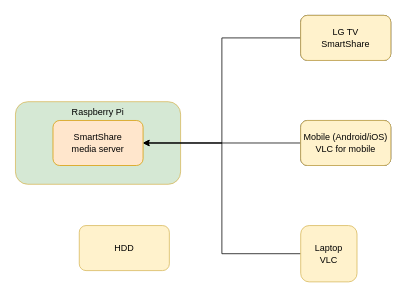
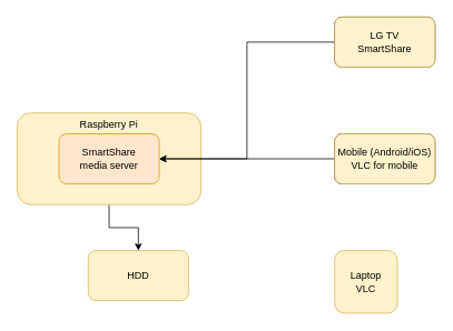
- <mxCell id="3" value="Raspberry Pi" style="rounded=1;whiteSpace=wrap;html=1;verticalAlign=top;fillColor=#d5e8d4;strokeColor=#d6b656;" vertex="1" parent="1"><mxGeometry x="20" y="135" width="220" height="110" as="geometry" /></mxCell>
+ <mxCell id="3" value="Raspberry Pi" style="rounded=1;whiteSpace=wrap;html=1;verticalAlign=top;fillColor=#fff2cc;strokeColor=#d6b656;" vertex="1" parent="1"><mxGeometry x="20" y="135" width="220" height="110" as="geometry" /></mxCell>
+ <mxCell id="2" style="edgeStyle=orthogonalEdgeStyle;rounded=0;orthogonalLoop=1;jettySize=auto;html=1;entryX=0.5;entryY=0;entryDx=0;entryDy=0;exitX=0.5;exitY=1;exitDx=0;exitDy=0;" edge="1" parent="1" source="3" target="5"><mxGeometry relative="1" as="geometry"><mxPoint x="80" y="250" as="sourcePoint" /></mxGeometry></mxCell>
- <mxCell id="10" style="edgeStyle=orthogonalEdgeStyle;rounded=0;orthogonalLoop=1;jettySize=auto;html=1;exitX=0;exitY=0.5;exitDx=0;exitDy=0;entryX=1;entryY=0.5;entryDx=0;entryDy=0;" edge="1" parent="1" source="11" target="4"><mxGeometry relative="1" as="geometry" /></mxCell>
